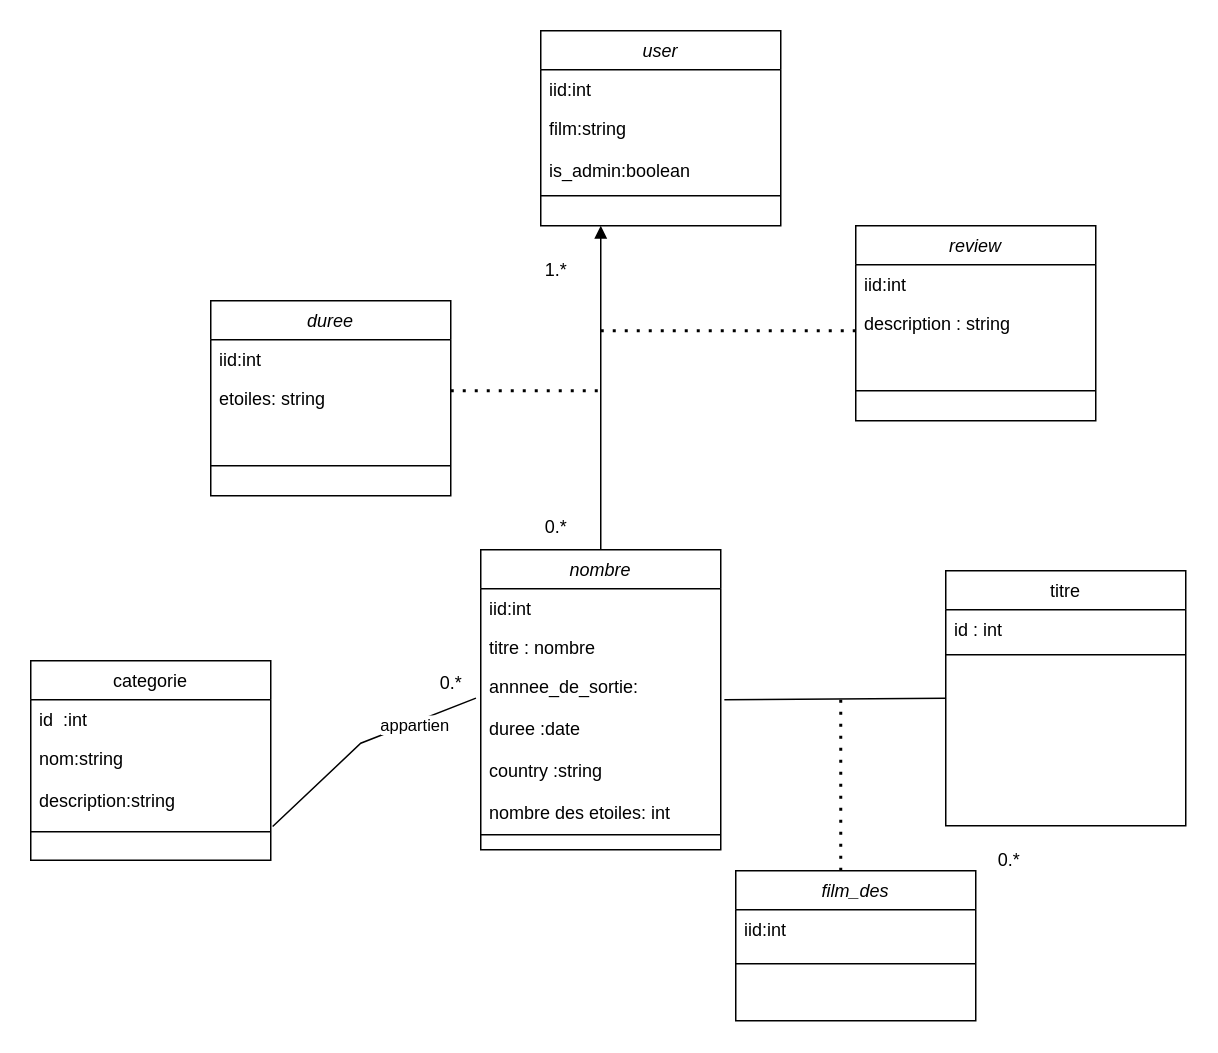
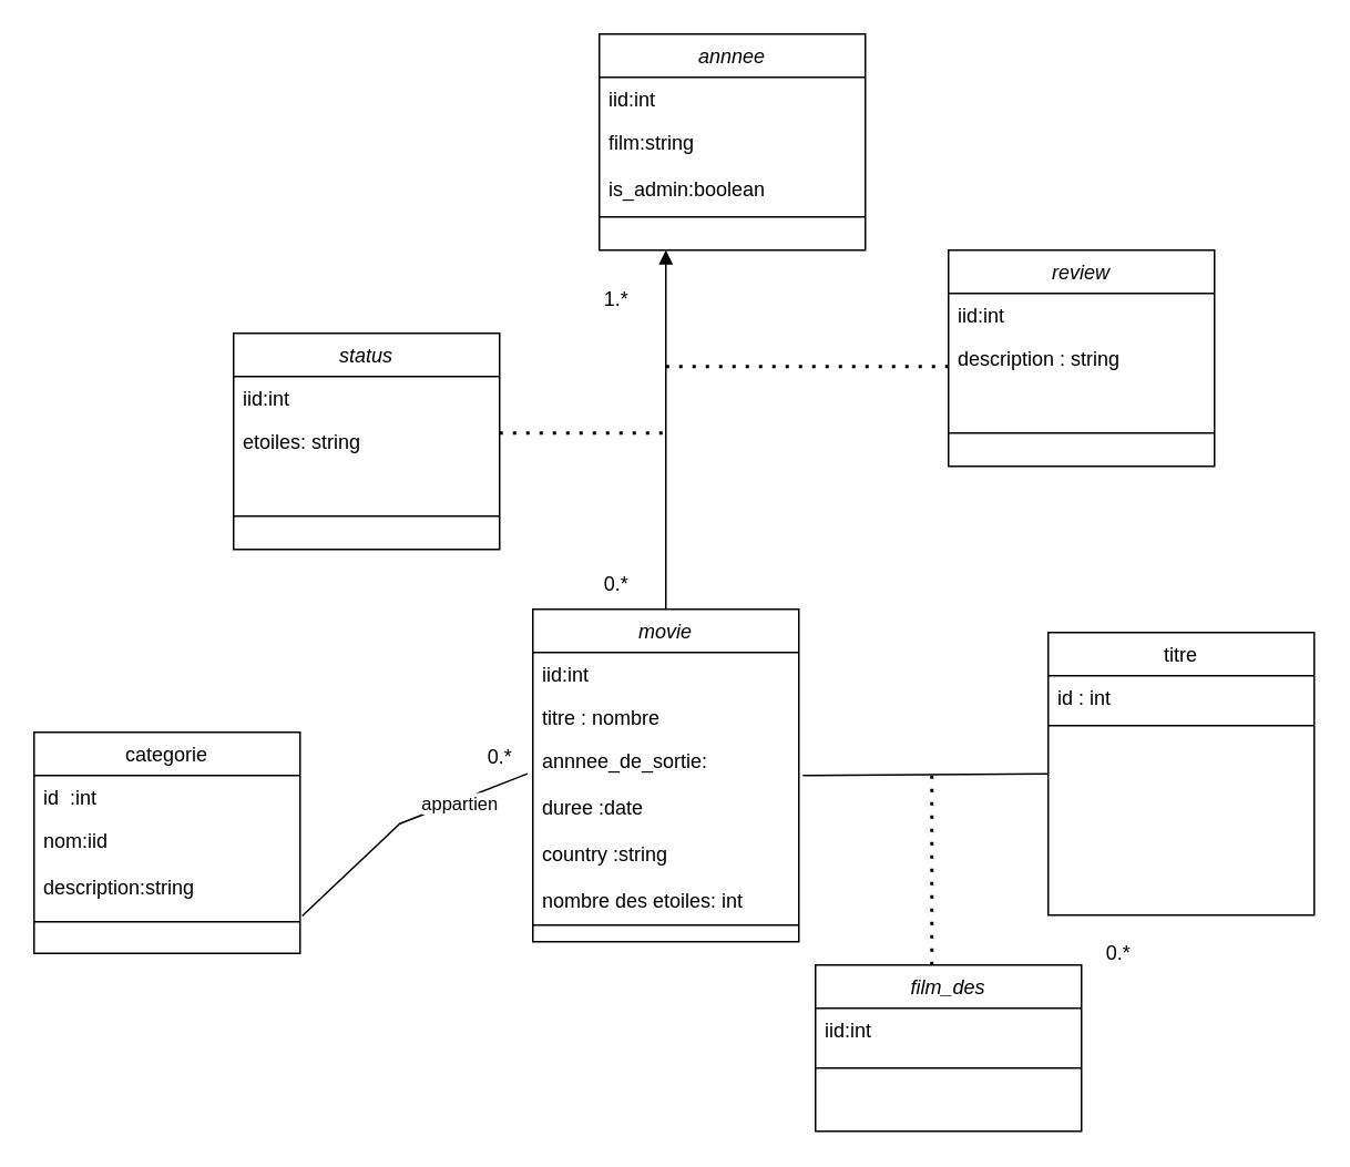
- <mxCell id="15" value="user" style="swimlane;fontStyle=2;align=center;verticalAlign=top;childLayout=stackLayout;horizontal=1;startSize=26;horizontalStack=0;resizeParent=1;resizeLast=0;collapsible=1;marginBottom=0;rounded=0;shadow=0;strokeWidth=1;" vertex="1" parent="1"><mxGeometry x="360" y="20" width="160" height="130" as="geometry"><mxRectangle x="230" y="140" width="160" height="26" as="alternateBounds" /></mxGeometry></mxCell>
+ <mxCell id="15" value="annnee" style="swimlane;fontStyle=2;align=center;verticalAlign=top;childLayout=stackLayout;horizontal=1;startSize=26;horizontalStack=0;resizeParent=1;resizeLast=0;collapsible=1;marginBottom=0;rounded=0;shadow=0;strokeWidth=1;" vertex="1" parent="1"><mxGeometry x="360" y="20" width="160" height="130" as="geometry"><mxRectangle x="230" y="140" width="160" height="26" as="alternateBounds" /></mxGeometry></mxCell>
- <mxCell id="24" value="duree" style="swimlane;fontStyle=2;align=center;verticalAlign=top;childLayout=stackLayout;horizontal=1;startSize=26;horizontalStack=0;resizeParent=1;resizeLast=0;collapsible=1;marginBottom=0;rounded=0;shadow=0;strokeWidth=1;" vertex="1" parent="1"><mxGeometry x="140" y="200" width="160" height="130" as="geometry"><mxRectangle x="230" y="140" width="160" height="26" as="alternateBounds" /></mxGeometry></mxCell>
+ <mxCell id="24" value="status" style="swimlane;fontStyle=2;align=center;verticalAlign=top;childLayout=stackLayout;horizontal=1;startSize=26;horizontalStack=0;resizeParent=1;resizeLast=0;collapsible=1;marginBottom=0;rounded=0;shadow=0;strokeWidth=1;" vertex="1" parent="1"><mxGeometry x="140" y="200" width="160" height="130" as="geometry"><mxRectangle x="230" y="140" width="160" height="26" as="alternateBounds" /></mxGeometry></mxCell>
- <mxCell id="2" value="nombre" style="swimlane;fontStyle=2;align=center;verticalAlign=top;childLayout=stackLayout;horizontal=1;startSize=26;horizontalStack=0;resizeParent=1;resizeLast=0;collapsible=1;marginBottom=0;rounded=0;shadow=0;strokeWidth=1;" vertex="1" parent="1"><mxGeometry x="320" y="366" width="160" height="200" as="geometry"><mxRectangle x="230" y="140" width="160" height="26" as="alternateBounds" /></mxGeometry></mxCell>
+ <mxCell id="2" value="movie" style="swimlane;fontStyle=2;align=center;verticalAlign=top;childLayout=stackLayout;horizontal=1;startSize=26;horizontalStack=0;resizeParent=1;resizeLast=0;collapsible=1;marginBottom=0;rounded=0;shadow=0;strokeWidth=1;" vertex="1" parent="1"><mxGeometry x="320" y="366" width="160" height="200" as="geometry"><mxRectangle x="230" y="140" width="160" height="26" as="alternateBounds" /></mxGeometry></mxCell>
- <mxCell id="38" value="nom:string&#10;&#10;description:string" style="text;align=left;verticalAlign=top;spacingLeft=4;spacingRight=4;overflow=hidden;rotatable=0;points=[[0,0.5],[1,0.5]];portConstraint=eastwest;rounded=0;shadow=0;html=0;" vertex="1" parent="36"><mxGeometry y="52" width="160" height="58" as="geometry" /></mxCell>
+ <mxCell id="38" value="nom:iid&#10;&#10;description:string" style="text;align=left;verticalAlign=top;spacingLeft=4;spacingRight=4;overflow=hidden;rotatable=0;points=[[0,0.5],[1,0.5]];portConstraint=eastwest;rounded=0;shadow=0;html=0;" vertex="1" parent="36"><mxGeometry y="52" width="160" height="58" as="geometry" /></mxCell>
